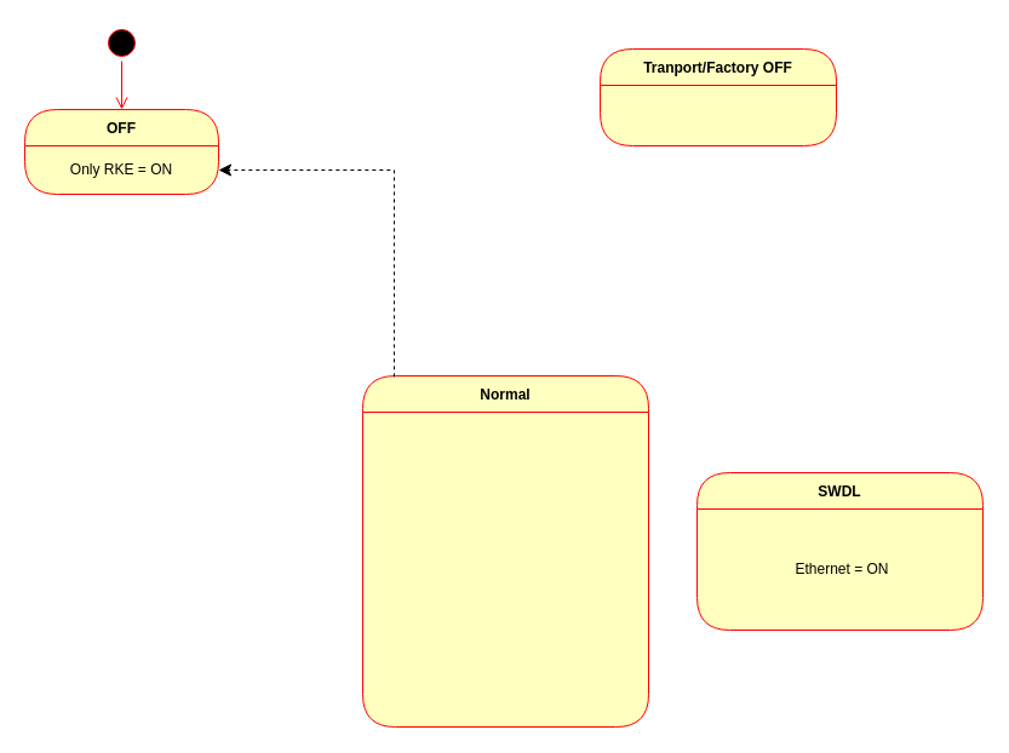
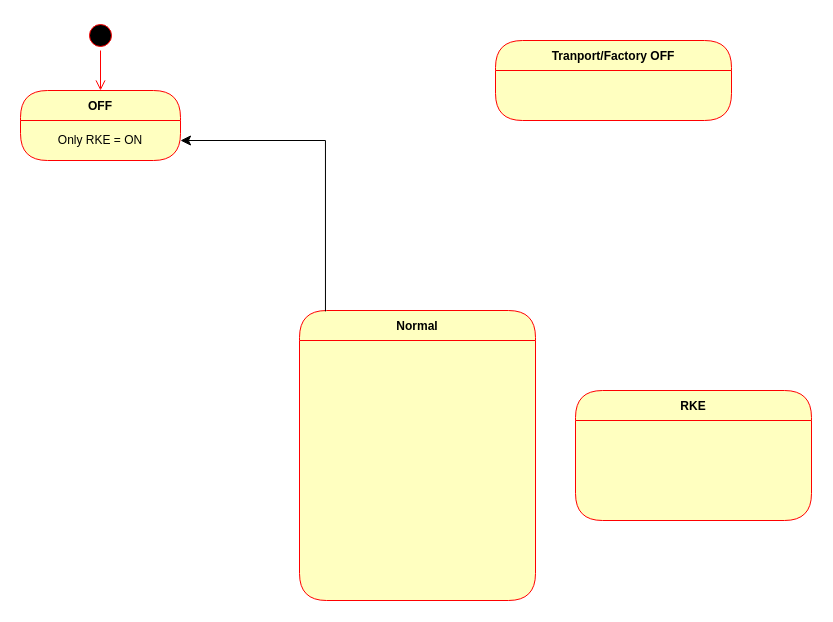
- <mxCell id="9" value="Tranport/Factory OFF" style="swimlane;fontStyle=1;align=center;verticalAlign=middle;childLayout=stackLayout;horizontal=1;startSize=30;horizontalStack=0;resizeParent=0;resizeLast=1;container=0;fontColor=#000000;collapsible=0;rounded=1;arcSize=30;strokeColor=#ff0000;fillColor=#ffffc0;swimlaneFillColor=#ffffc0;dropTarget=0;" vertex="1" parent="1"><mxGeometry x="495" y="40" width="195" height="80" as="geometry" /></mxCell>
+ <mxCell id="9" value="Tranport/Factory OFF" style="swimlane;fontStyle=1;align=center;verticalAlign=middle;childLayout=stackLayout;horizontal=1;startSize=30;horizontalStack=0;resizeParent=0;resizeLast=1;container=0;fontColor=#000000;collapsible=0;rounded=1;arcSize=30;strokeColor=#ff0000;fillColor=#ffffc0;swimlaneFillColor=#ffffc0;dropTarget=0;" vertex="1" parent="1"><mxGeometry x="495" y="40" width="236" height="80" as="geometry" /></mxCell>
- <mxCell id="8" value="" style="edgeStyle=elbowEdgeStyle;elbow=vertical;endArrow=classic;html=1;curved=0;rounded=0;endSize=8;startSize=8;exitX=0.11;exitY=0.003;exitDx=0;exitDy=0;exitPerimeter=0;entryX=1;entryY=0.5;entryDx=0;entryDy=0;dashed=1;" edge="1" parent="1" source="5" target="3"><mxGeometry width="50" height="50" relative="1" as="geometry"><mxPoint x="305" y="250" as="sourcePoint" /><mxPoint x="215" y="160" as="targetPoint" /><Array as="points"><mxPoint x="255" y="140" /><mxPoint x="96.5" y="260" /></Array></mxGeometry></mxCell>
+ <mxCell id="8" value="" style="edgeStyle=elbowEdgeStyle;elbow=vertical;endArrow=classic;html=1;curved=0;rounded=0;endSize=8;startSize=8;exitX=0.11;exitY=0.003;exitDx=0;exitDy=0;exitPerimeter=0;entryX=1;entryY=0.5;entryDx=0;entryDy=0;" edge="1" parent="1" source="5" target="3"><mxGeometry width="50" height="50" relative="1" as="geometry"><mxPoint x="305" y="250" as="sourcePoint" /><mxPoint x="215" y="160" as="targetPoint" /><Array as="points"><mxPoint x="255" y="140" /><mxPoint x="96.5" y="260" /></Array></mxGeometry></mxCell>
- <mxCell id="10" value="SWDL" style="swimlane;fontStyle=1;align=center;verticalAlign=middle;childLayout=stackLayout;horizontal=1;startSize=30;horizontalStack=0;resizeParent=0;resizeLast=1;container=0;fontColor=#000000;collapsible=0;rounded=1;arcSize=30;strokeColor=#ff0000;fillColor=#ffffc0;swimlaneFillColor=#ffffc0;dropTarget=0;" vertex="1" parent="1"><mxGeometry x="575" y="390" width="236" height="130" as="geometry" /></mxCell>
+ <mxCell id="10" value="RKE" style="swimlane;fontStyle=1;align=center;verticalAlign=middle;childLayout=stackLayout;horizontal=1;startSize=30;horizontalStack=0;resizeParent=0;resizeLast=1;container=0;fontColor=#000000;collapsible=0;rounded=1;arcSize=30;strokeColor=#ff0000;fillColor=#ffffc0;swimlaneFillColor=#ffffc0;dropTarget=0;" vertex="1" parent="1"><mxGeometry x="575" y="390" width="236" height="130" as="geometry" /></mxCell>
- <mxCell id="11" value="Ethernet = ON" style="text;strokeColor=none;align=center;fillColor=none;html=1;verticalAlign=middle;whiteSpace=wrap;rounded=0;" vertex="1" parent="1"><mxGeometry x="595" y="430" width="200" height="80" as="geometry" /></mxCell>
